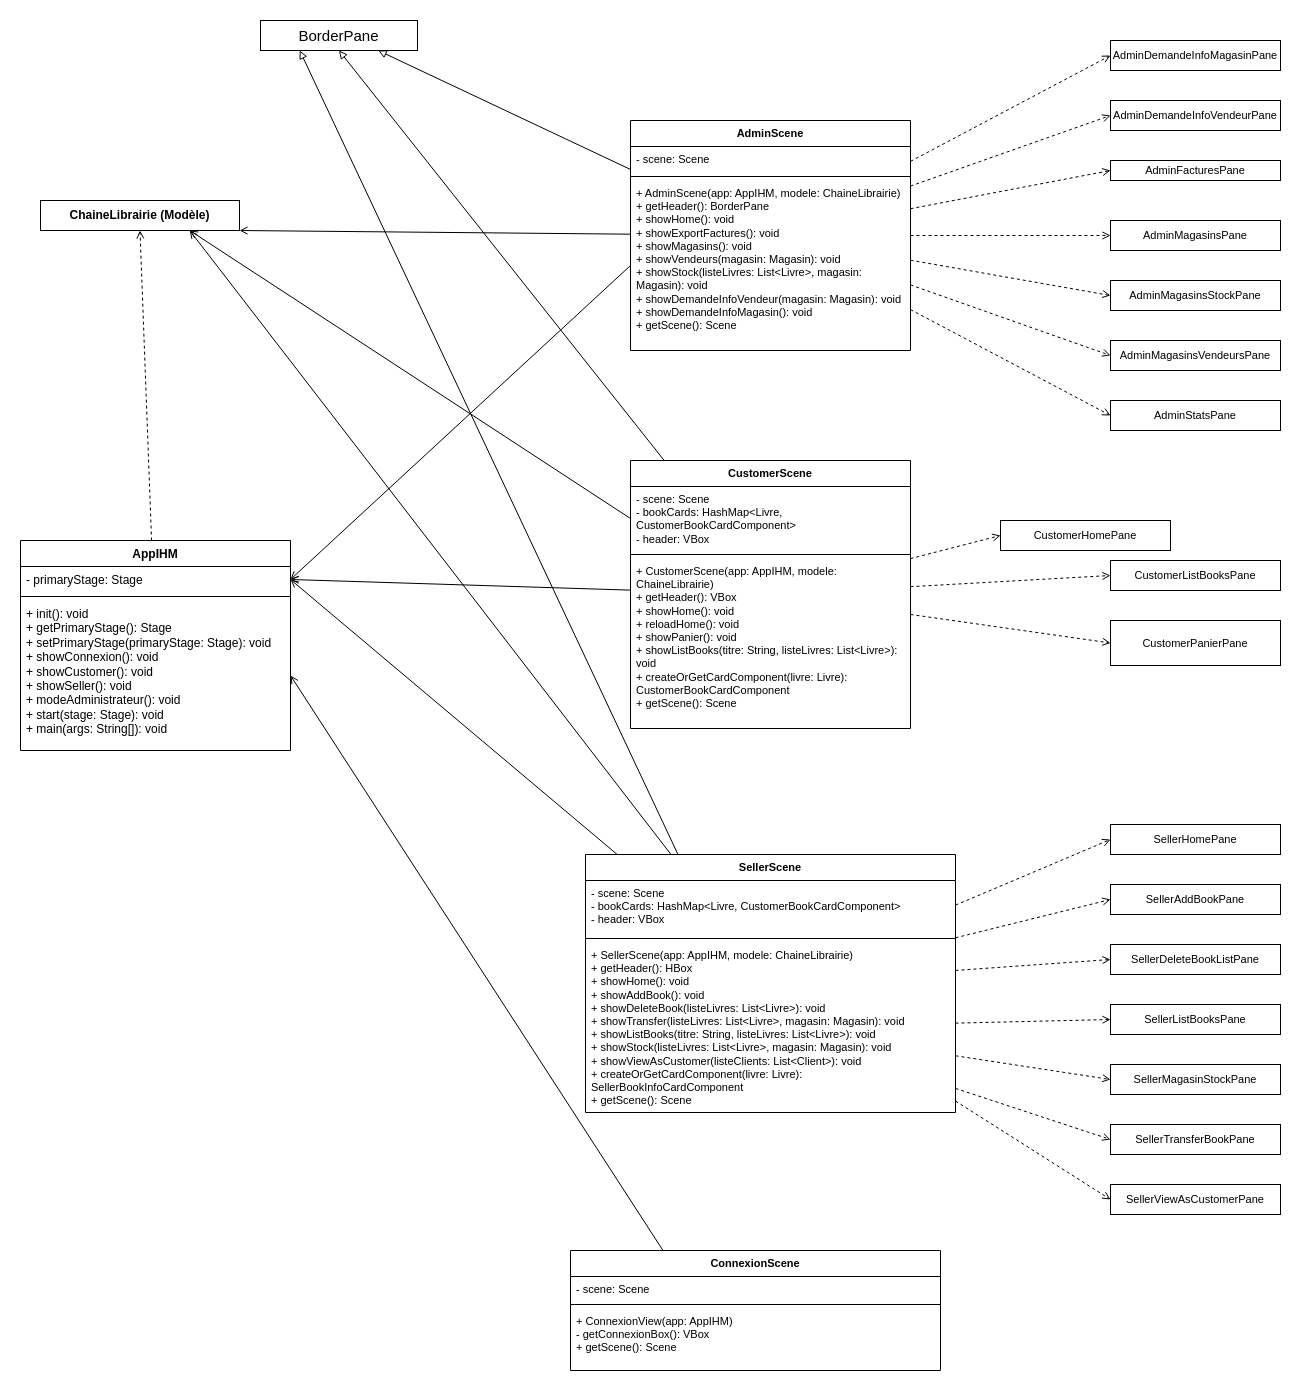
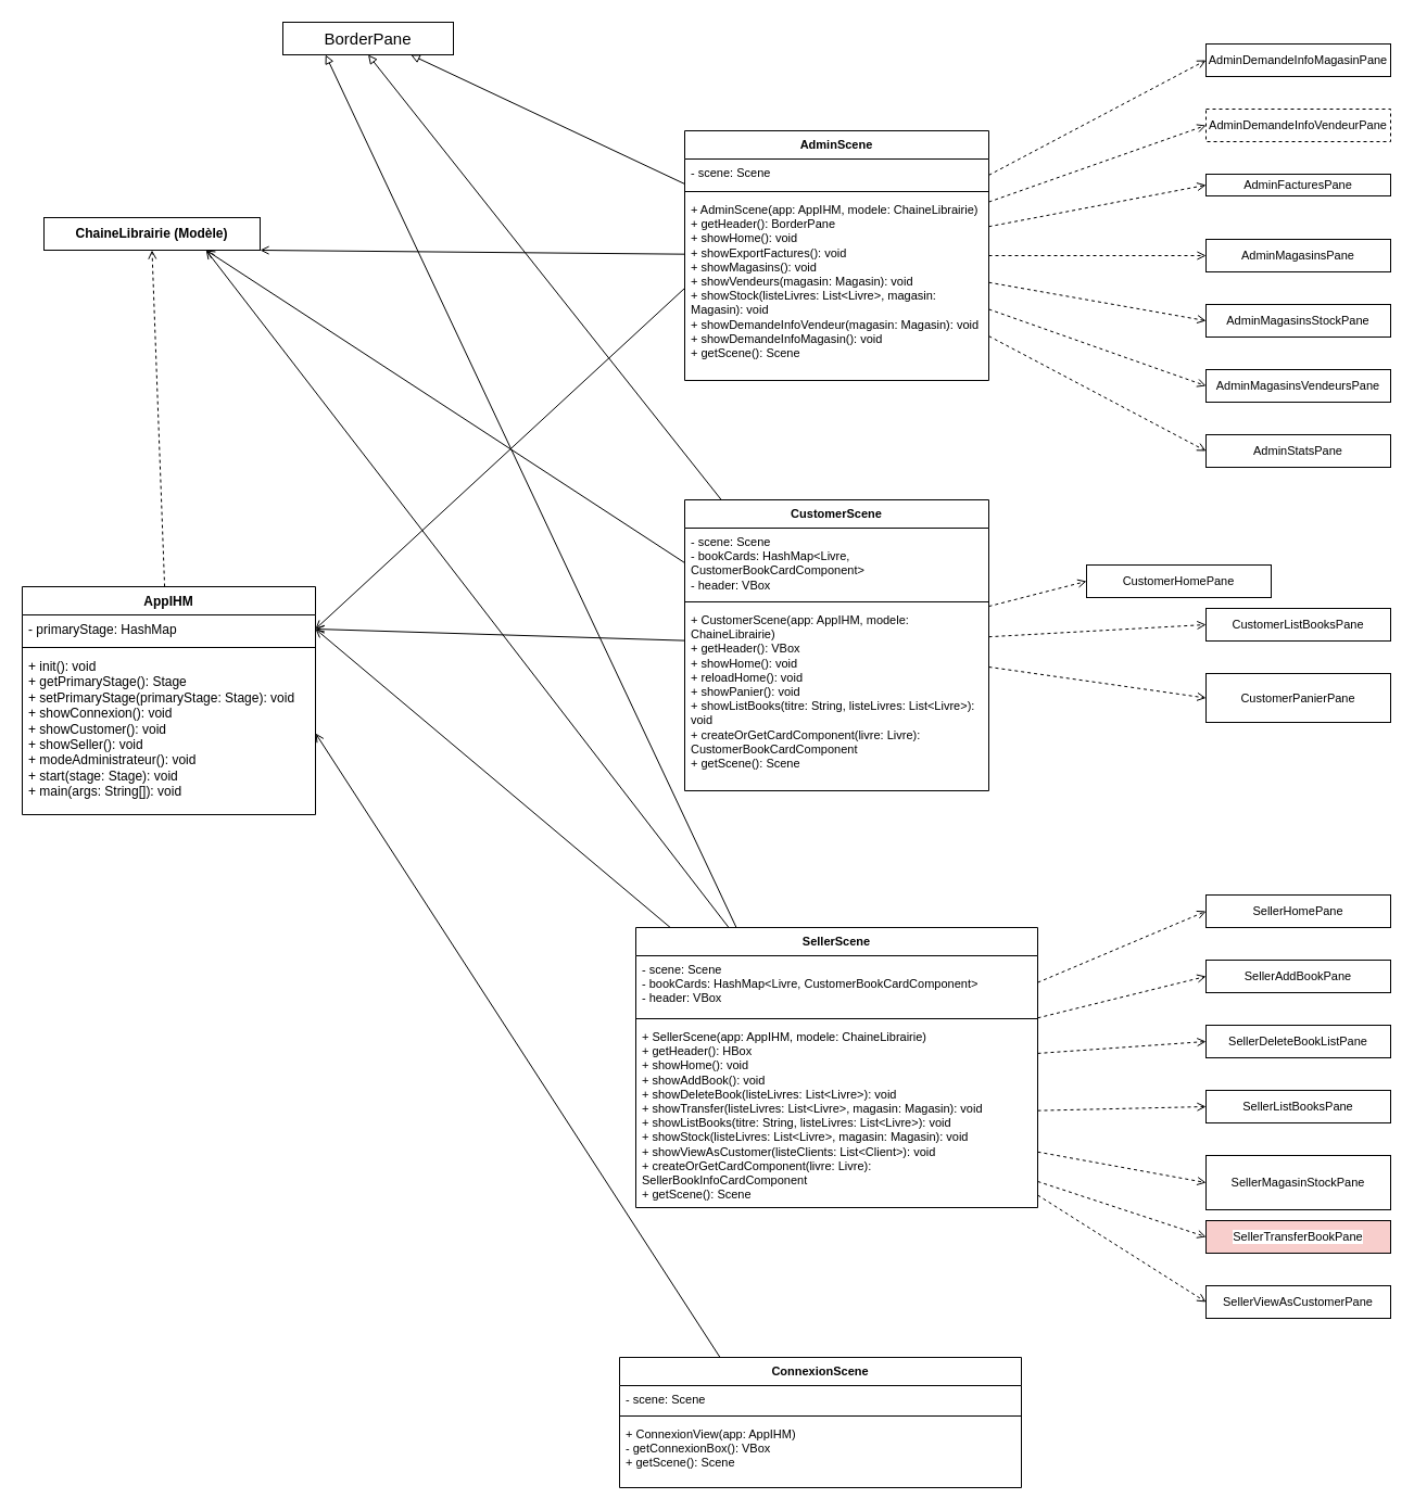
- <mxCell id="57" value="AdminDemandeInfoVendeurPane" style="html=1;whiteSpace=wrap;fontFamily=Helvetica;fontSize=11;fontColor=default;labelBackgroundColor=default;" vertex="1" parent="1"><mxGeometry x="1110" y="100" width="170" height="30" as="geometry" /></mxCell>
+ <mxCell id="57" value="AdminDemandeInfoVendeurPane" style="html=1;whiteSpace=wrap;fontFamily=Helvetica;fontSize=11;fontColor=default;labelBackgroundColor=default;dashed=1;" vertex="1" parent="1"><mxGeometry x="1110" y="100" width="170" height="30" as="geometry" /></mxCell>
- <mxCell id="4" value="- primaryStage: Stage" style="text;strokeColor=none;fillColor=none;align=left;verticalAlign=top;spacingLeft=4;spacingRight=4;overflow=hidden;rotatable=0;points=[[0,0.5],[1,0.5]];portConstraint=eastwest;whiteSpace=wrap;html=1;" vertex="1" parent="3"><mxGeometry y="26" width="270" height="26" as="geometry" /></mxCell>
+ <mxCell id="4" value="- primaryStage: HashMap" style="text;strokeColor=none;fillColor=none;align=left;verticalAlign=top;spacingLeft=4;spacingRight=4;overflow=hidden;rotatable=0;points=[[0,0.5],[1,0.5]];portConstraint=eastwest;whiteSpace=wrap;html=1;" vertex="1" parent="3"><mxGeometry y="26" width="270" height="26" as="geometry" /></mxCell>
- <mxCell id="48" value="SellerMagasinStockPane" style="html=1;whiteSpace=wrap;fontFamily=Helvetica;fontSize=11;fontColor=default;labelBackgroundColor=default;" vertex="1" parent="1"><mxGeometry x="1110" y="1064" width="170" height="30" as="geometry" /></mxCell>
+ <mxCell id="48" value="SellerMagasinStockPane" style="html=1;whiteSpace=wrap;fontFamily=Helvetica;fontSize=11;fontColor=default;labelBackgroundColor=default;" vertex="1" parent="1"><mxGeometry x="1110" y="1064" width="170" height="50" as="geometry" /></mxCell>
- <mxCell id="49" value="SellerTransferBookPane" style="html=1;whiteSpace=wrap;fontFamily=Helvetica;fontSize=11;fontColor=default;labelBackgroundColor=default;" vertex="1" parent="1"><mxGeometry x="1110" y="1124" width="170" height="30" as="geometry" /></mxCell>
+ <mxCell id="49" value="SellerTransferBookPane" style="html=1;whiteSpace=wrap;fontFamily=Helvetica;fontSize=11;fontColor=default;labelBackgroundColor=default;fillColor=#f8cecc;" vertex="1" parent="1"><mxGeometry x="1110" y="1124" width="170" height="30" as="geometry" /></mxCell>
